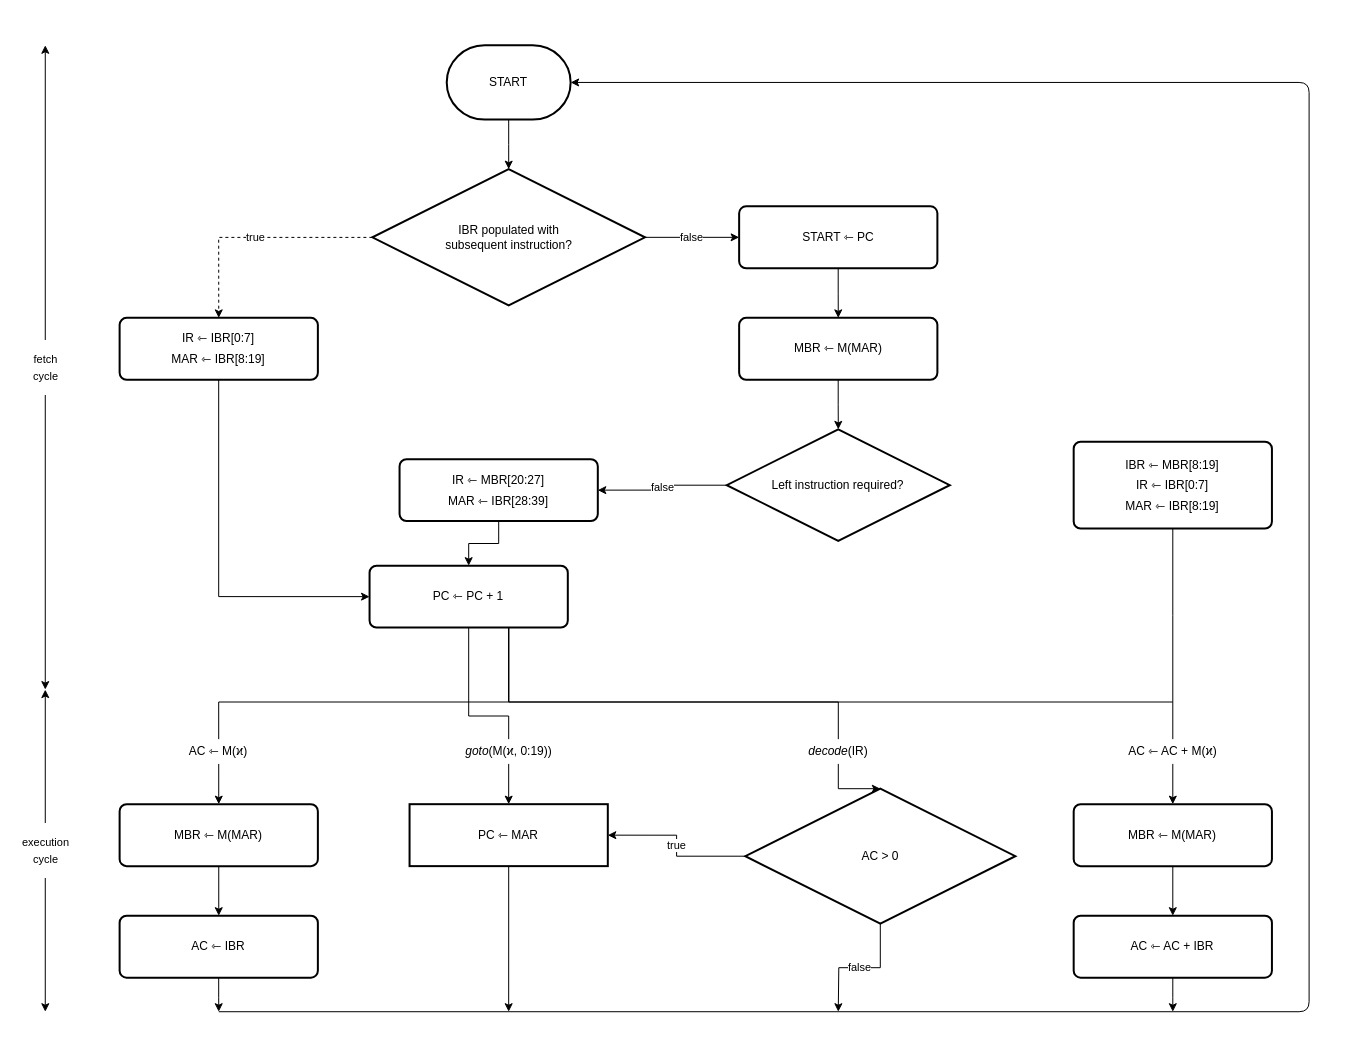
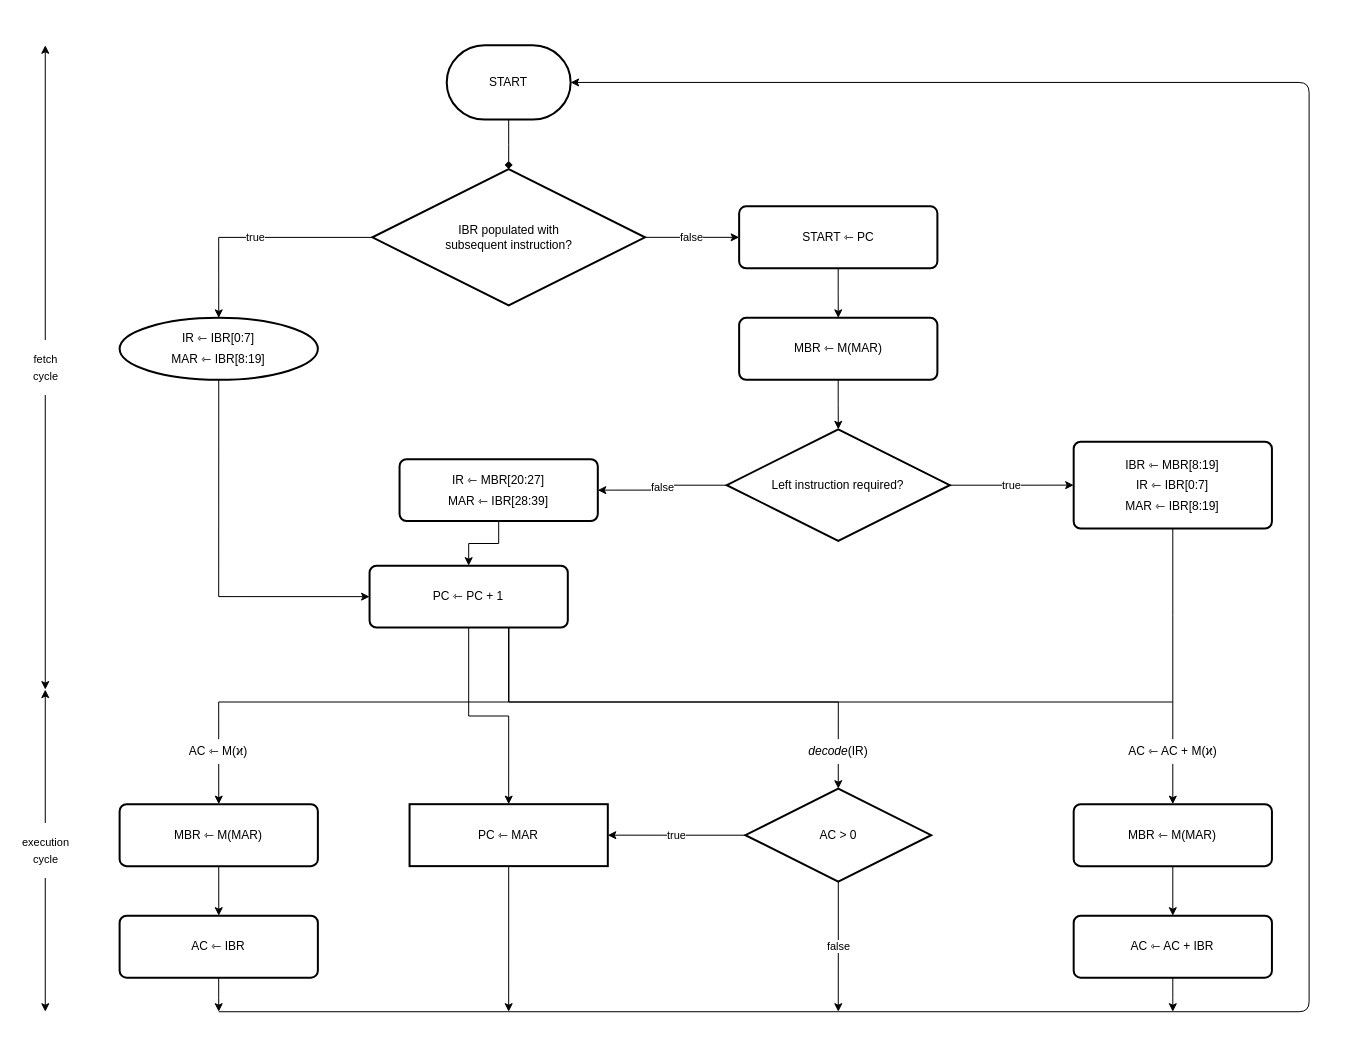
- <mxCell id="6" style="edgeStyle=orthogonalEdgeStyle;rounded=0;orthogonalLoop=1;jettySize=auto;html=1;" edge="1" parent="3" source="4" target="5"><mxGeometry relative="1" as="geometry" /></mxCell>
+ <mxCell id="6" style="edgeStyle=orthogonalEdgeStyle;rounded=0;orthogonalLoop=1;jettySize=auto;html=1;endArrow=diamond;" edge="1" parent="3" source="4" target="5"><mxGeometry relative="1" as="geometry" /></mxCell>
- <mxCell id="14" value="true" style="edgeStyle=orthogonalEdgeStyle;rounded=0;orthogonalLoop=1;jettySize=auto;html=1;entryX=0.5;entryY=0;entryDx=0;entryDy=0;dashed=1;" edge="1" parent="3" source="5" target="13"><mxGeometry relative="1" as="geometry" /></mxCell>
+ <mxCell id="14" value="true" style="edgeStyle=orthogonalEdgeStyle;rounded=0;orthogonalLoop=1;jettySize=auto;html=1;entryX=0.5;entryY=0;entryDx=0;entryDy=0;" edge="1" parent="3" source="5" target="13"><mxGeometry relative="1" as="geometry" /></mxCell>
- <mxCell id="13" value="&lt;p style=&quot;line-height: 169%&quot;&gt;IR ⇽ IBR[0:7]&lt;br&gt;MAR ⇽ IBR[8:19]&lt;/p&gt;" style="rounded=1;whiteSpace=wrap;html=1;absoluteArcSize=1;arcSize=14;strokeWidth=2;verticalAlign=middle;" vertex="1" parent="3"><mxGeometry y="272.585" width="198.246" height="61.951" as="geometry" /></mxCell>
+ <mxCell id="13" value="&lt;p style=&quot;line-height: 169%&quot;&gt;IR ⇽ IBR[0:7]&lt;br&gt;MAR ⇽ IBR[8:19]&lt;/p&gt;" style="ellipse;whiteSpace=wrap;html=1;absoluteArcSize=1;arcSize=14;strokeWidth=2;verticalAlign=middle;" vertex="1" parent="3"><mxGeometry y="272.585" width="198.246" height="61.951" as="geometry" /></mxCell>
+ <mxCell id="22" value="true" style="edgeStyle=orthogonalEdgeStyle;rounded=0;orthogonalLoop=1;jettySize=auto;html=1;entryX=0;entryY=0.5;entryDx=0;entryDy=0;" edge="1" parent="3" source="11" target="21"><mxGeometry relative="1" as="geometry" /></mxCell>
- <mxCell id="44" value="&lt;i&gt;goto&lt;/i&gt;(M(ϰ, 0:19))" style="text;html=1;strokeColor=none;fillColor=#ffffff;align=center;verticalAlign=middle;whiteSpace=wrap;rounded=0;" vertex="1" parent="3"><mxGeometry x="319.672" y="693.854" width="138.772" height="24.78" as="geometry" /></mxCell>
- <mxCell id="33" value="AC &amp;gt; 0" style="strokeWidth=2;html=1;shape=mxgraph.flowchart.decision;whiteSpace=wrap;" vertex="1" parent="3"><mxGeometry x="625.714" y="743.415" width="270" height="135" as="geometry" /></mxCell>
+ <mxCell id="33" value="AC &amp;gt; 0" style="strokeWidth=2;html=1;shape=mxgraph.flowchart.decision;whiteSpace=wrap;" vertex="1" parent="3"><mxGeometry x="625.714" y="743.415" width="185.856" height="92.927" as="geometry" /></mxCell>
